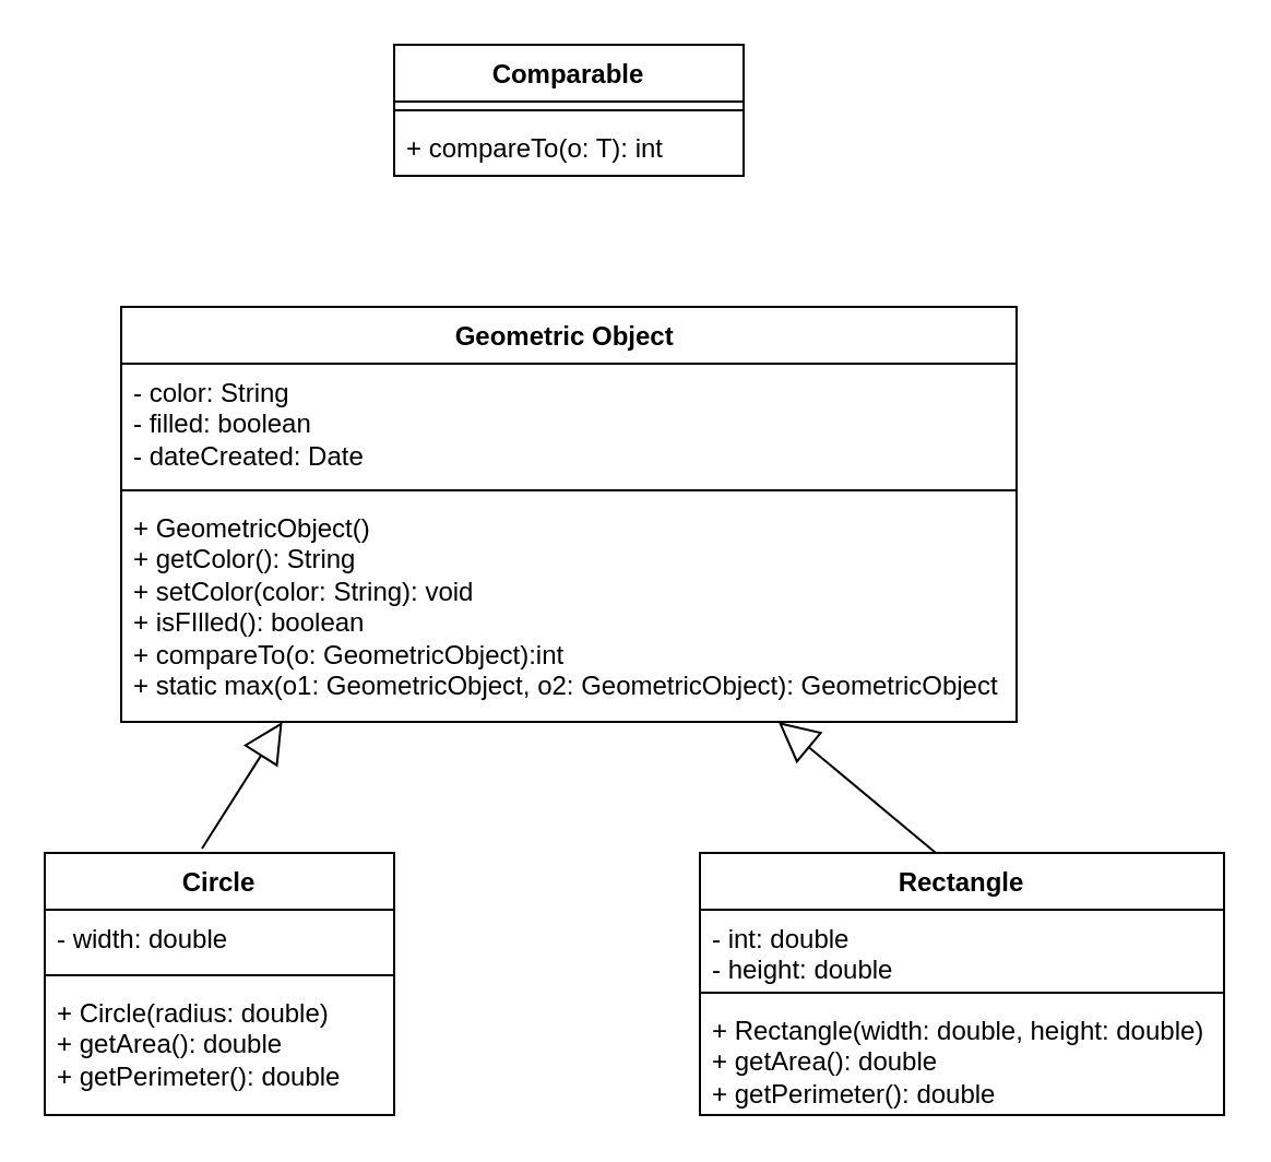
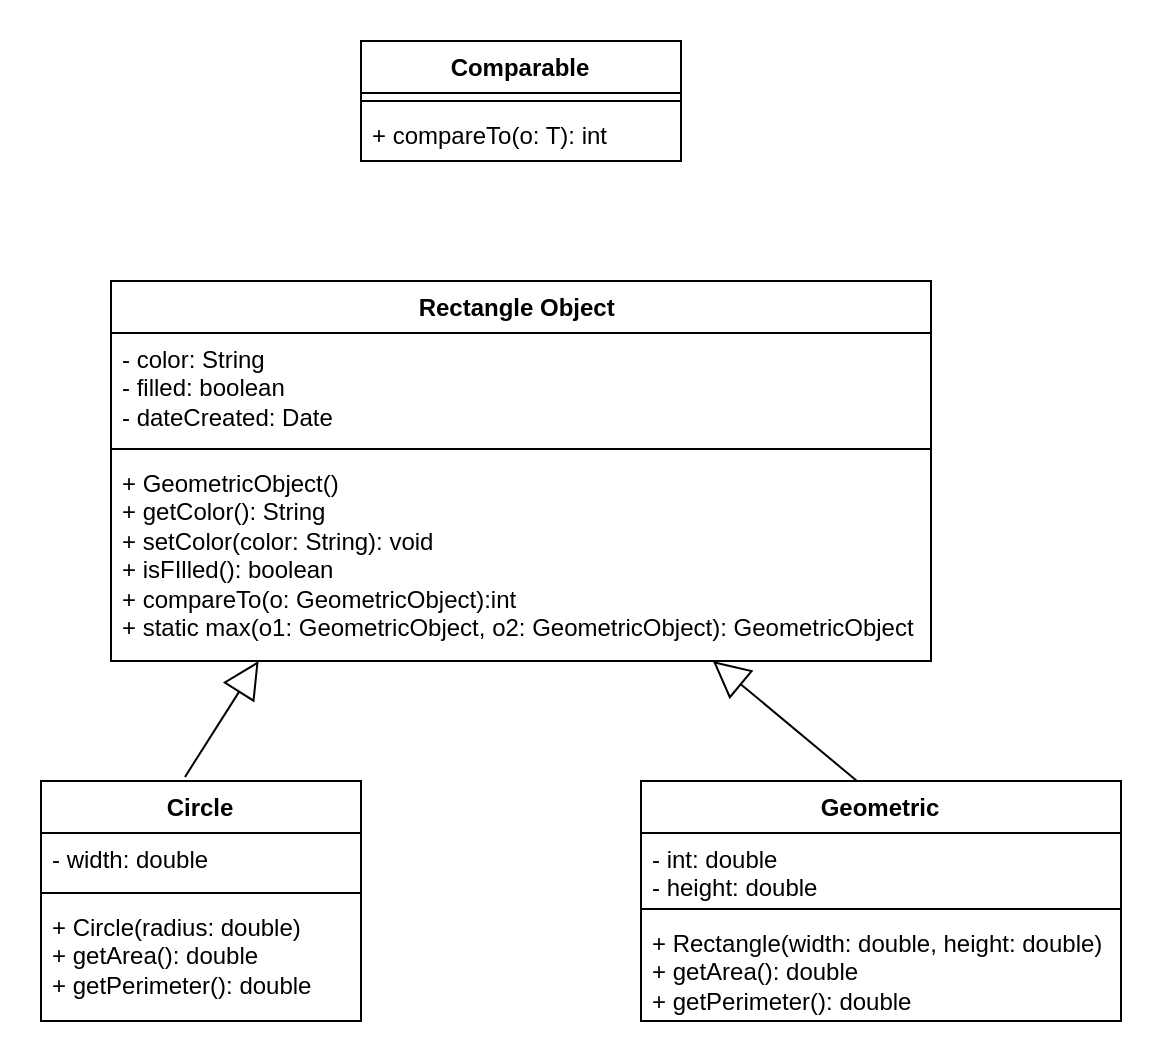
- <mxCell id="5" value="Geometric Object&amp;nbsp;" style="swimlane;fontStyle=1;align=center;verticalAlign=top;childLayout=stackLayout;horizontal=1;startSize=26;horizontalStack=0;resizeParent=1;resizeParentMax=0;resizeLast=0;collapsible=1;marginBottom=0;whiteSpace=wrap;html=1;" vertex="1" parent="1"><mxGeometry x="55" y="140" width="410" height="190" as="geometry" /></mxCell>
+ <mxCell id="5" value="Rectangle Object&amp;nbsp;" style="swimlane;fontStyle=1;align=center;verticalAlign=top;childLayout=stackLayout;horizontal=1;startSize=26;horizontalStack=0;resizeParent=1;resizeParentMax=0;resizeLast=0;collapsible=1;marginBottom=0;whiteSpace=wrap;html=1;" vertex="1" parent="1"><mxGeometry x="55" y="140" width="410" height="190" as="geometry" /></mxCell>
- <mxCell id="13" value="Rectangle" style="swimlane;fontStyle=1;align=center;verticalAlign=top;childLayout=stackLayout;horizontal=1;startSize=26;horizontalStack=0;resizeParent=1;resizeParentMax=0;resizeLast=0;collapsible=1;marginBottom=0;whiteSpace=wrap;html=1;" vertex="1" parent="1"><mxGeometry x="320" y="390" width="240" height="120" as="geometry" /></mxCell>
+ <mxCell id="13" value="Geometric" style="swimlane;fontStyle=1;align=center;verticalAlign=top;childLayout=stackLayout;horizontal=1;startSize=26;horizontalStack=0;resizeParent=1;resizeParentMax=0;resizeLast=0;collapsible=1;marginBottom=0;whiteSpace=wrap;html=1;" vertex="1" parent="1"><mxGeometry x="320" y="390" width="240" height="120" as="geometry" /></mxCell>
